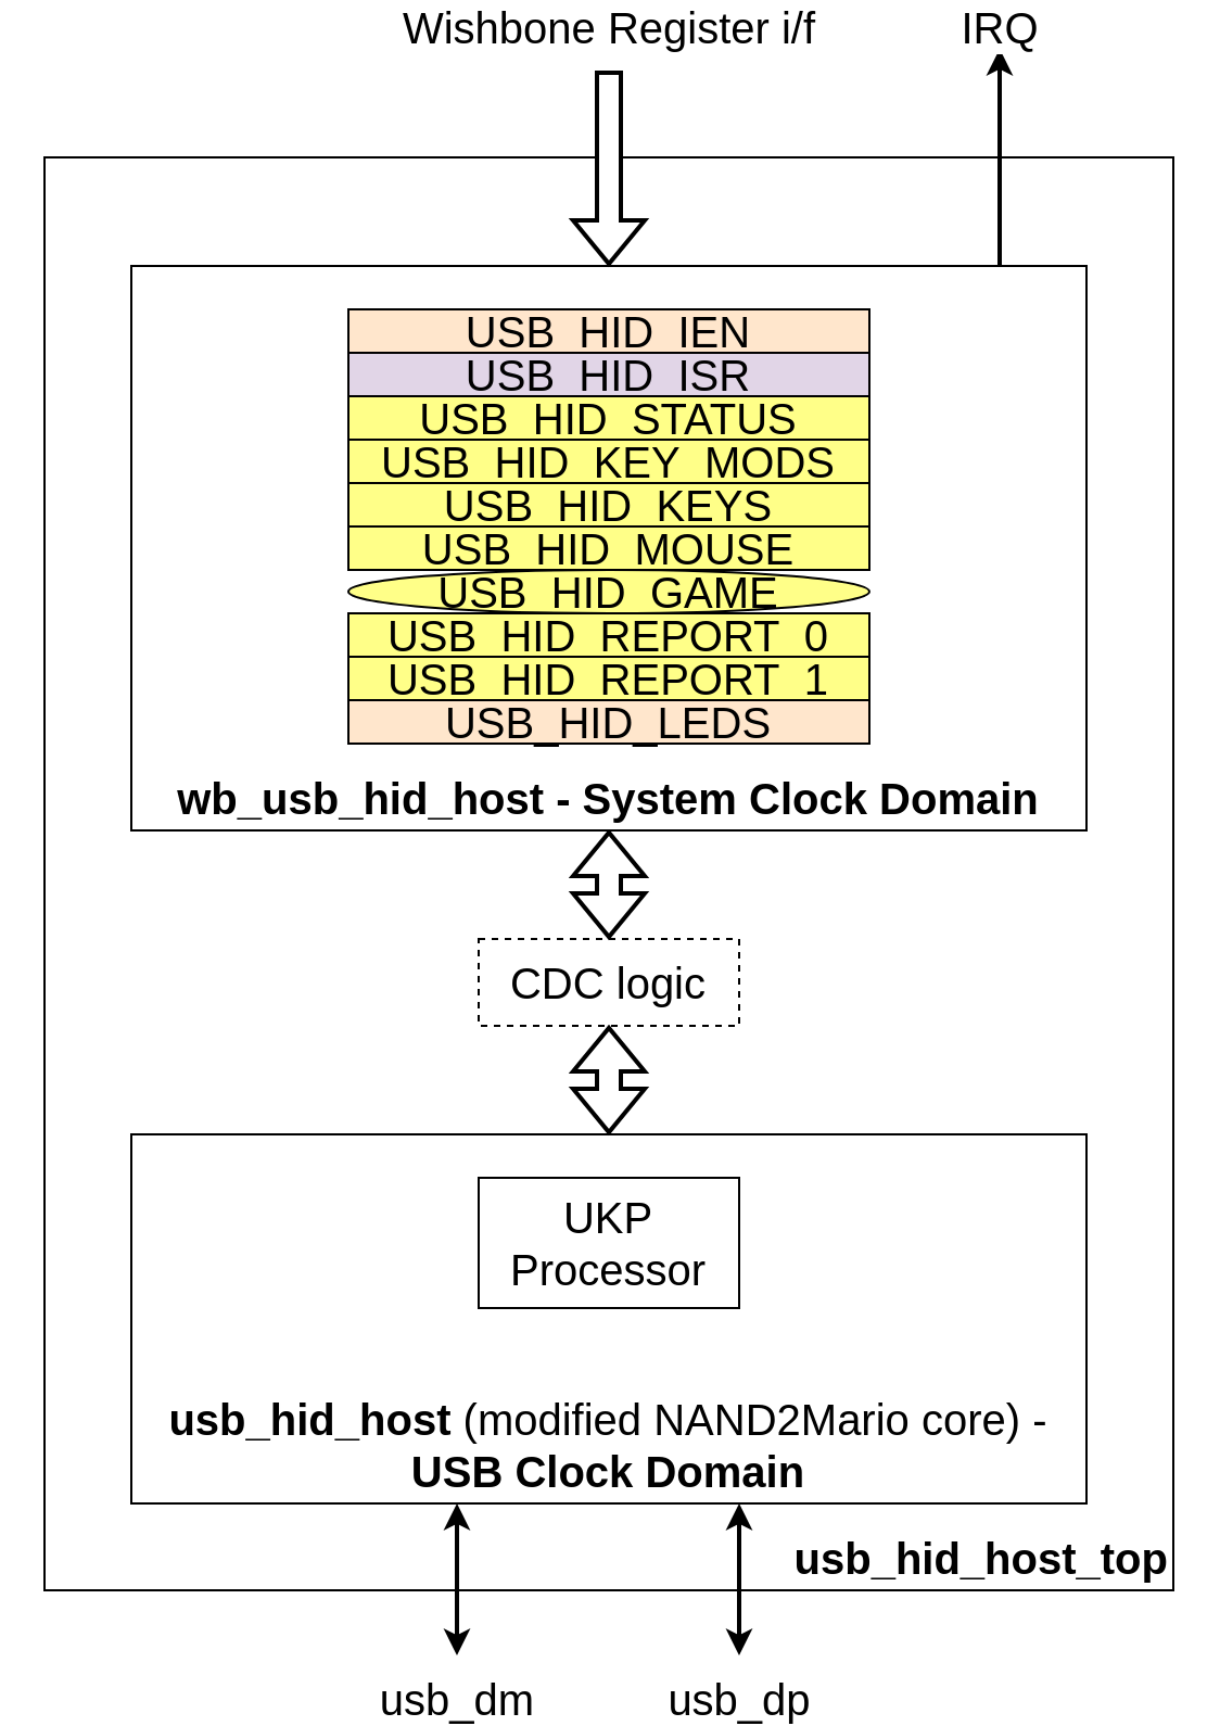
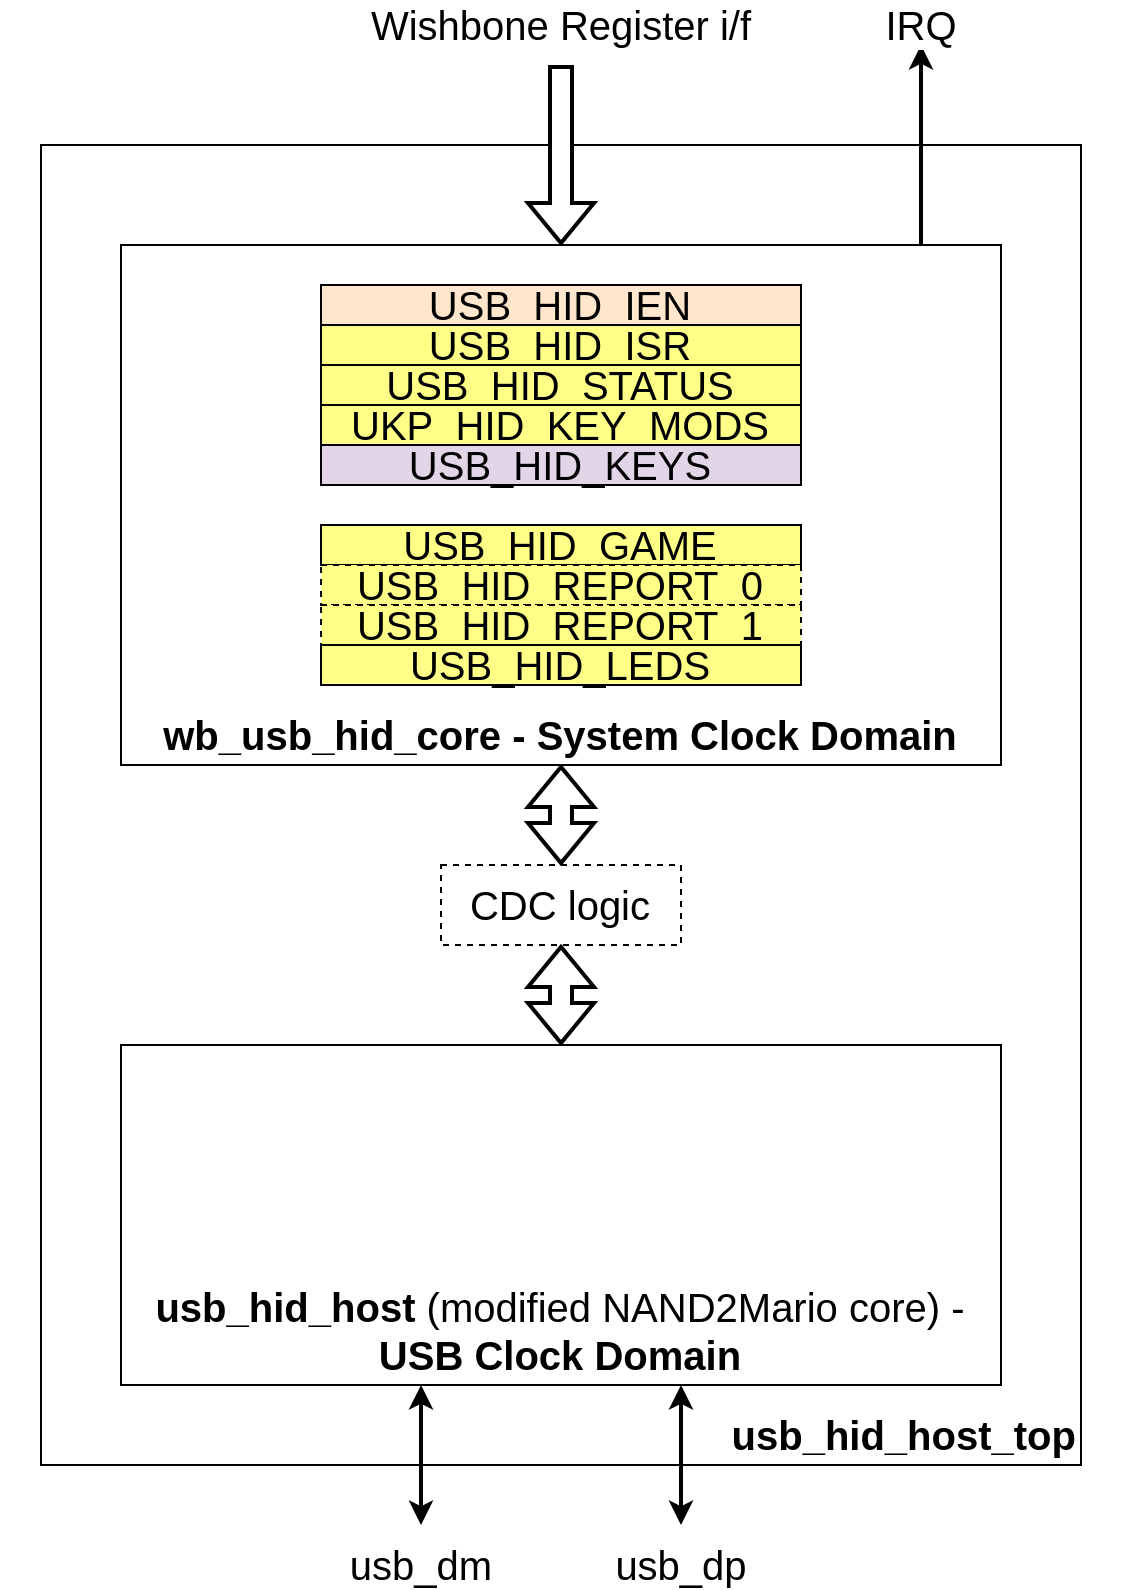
- <mxCell id="10" value="USB_HID_ISR" style="rounded=0;whiteSpace=wrap;html=1;fontSize=20;strokeColor=#000000;strokeWidth=1;fillColor=#e1d5e7;" parent="1" vertex="1"><mxGeometry x="160" y="160" width="240" height="20" as="geometry" /></mxCell>
+ <mxCell id="10" value="USB_HID_ISR" style="rounded=0;whiteSpace=wrap;html=1;fontSize=20;strokeColor=#000000;strokeWidth=1;fillColor=#FFFF88;" parent="1" vertex="1"><mxGeometry x="160" y="160" width="240" height="20" as="geometry" /></mxCell>
- <mxCell id="12" value="USB_HID_KEY_MODS" style="rounded=0;whiteSpace=wrap;html=1;fontSize=20;strokeColor=#000000;strokeWidth=1;fillColor=#FFFF88;" parent="1" vertex="1"><mxGeometry x="160" y="200" width="240" height="20" as="geometry" /></mxCell>
+ <mxCell id="12" value="UKP_HID_KEY_MODS" style="rounded=0;whiteSpace=wrap;html=1;fontSize=20;strokeColor=#000000;strokeWidth=1;fillColor=#FFFF88;" parent="1" vertex="1"><mxGeometry x="160" y="200" width="240" height="20" as="geometry" /></mxCell>
- <mxCell id="13" value="USB_HID_KEYS" style="rounded=0;whiteSpace=wrap;html=1;fontSize=20;strokeColor=#000000;strokeWidth=1;fillColor=#FFFF88;" parent="1" vertex="1"><mxGeometry x="160" y="220" width="240" height="20" as="geometry" /></mxCell>
+ <mxCell id="13" value="USB_HID_KEYS" style="rounded=0;whiteSpace=wrap;html=1;fontSize=20;strokeColor=#000000;strokeWidth=1;fillColor=#e1d5e7;" parent="1" vertex="1"><mxGeometry x="160" y="220" width="240" height="20" as="geometry" /></mxCell>
- <mxCell id="14" value="USB_HID_MOUSE" style="rounded=0;whiteSpace=wrap;html=1;fontSize=20;strokeColor=#000000;strokeWidth=1;fillColor=#FFFF88;" parent="1" vertex="1"><mxGeometry x="160" y="240" width="240" height="20" as="geometry" /></mxCell>
- <mxCell id="15" value="USB_HID_GAME" style="ellipse;whiteSpace=wrap;html=1;fontSize=20;strokeColor=#000000;strokeWidth=1;fillColor=#FFFF88;" parent="1" vertex="1"><mxGeometry x="160" y="260" width="240" height="20" as="geometry" /></mxCell>
+ <mxCell id="15" value="USB_HID_GAME" style="rounded=0;whiteSpace=wrap;html=1;fontSize=20;strokeColor=#000000;strokeWidth=1;fillColor=#FFFF88;" parent="1" vertex="1"><mxGeometry x="160" y="260" width="240" height="20" as="geometry" /></mxCell>
- <mxCell id="16" value="USB_HID_REPORT_0" style="rounded=0;whiteSpace=wrap;html=1;fontSize=20;strokeColor=#000000;strokeWidth=1;fillColor=#FFFF88;" parent="1" vertex="1"><mxGeometry x="160" y="280" width="240" height="20" as="geometry" /></mxCell>
+ <mxCell id="16" value="USB_HID_REPORT_0" style="rounded=0;whiteSpace=wrap;html=1;fontSize=20;strokeColor=#000000;strokeWidth=1;fillColor=#FFFF88;dashed=1;" parent="1" vertex="1"><mxGeometry x="160" y="280" width="240" height="20" as="geometry" /></mxCell>
- <mxCell id="17" value="USB_HID_REPORT_1" style="rounded=0;whiteSpace=wrap;html=1;fontSize=20;strokeColor=#000000;strokeWidth=1;fillColor=#FFFF88;" parent="1" vertex="1"><mxGeometry x="160" y="300" width="240" height="20" as="geometry" /></mxCell>
+ <mxCell id="17" value="USB_HID_REPORT_1" style="rounded=0;whiteSpace=wrap;html=1;fontSize=20;strokeColor=#000000;strokeWidth=1;fillColor=#FFFF88;dashed=1;" parent="1" vertex="1"><mxGeometry x="160" y="300" width="240" height="20" as="geometry" /></mxCell>
- <mxCell id="18" value="USB_HID_LEDS" style="rounded=0;whiteSpace=wrap;html=1;fontSize=20;strokeColor=#000000;strokeWidth=1;fillColor=#ffe6cc;" parent="1" vertex="1"><mxGeometry x="160" y="320" width="240" height="20" as="geometry" /></mxCell>
+ <mxCell id="18" value="USB_HID_LEDS" style="rounded=0;whiteSpace=wrap;html=1;fontSize=20;strokeColor=#000000;strokeWidth=1;fillColor=#FFFF88;" parent="1" vertex="1"><mxGeometry x="160" y="320" width="240" height="20" as="geometry" /></mxCell>
- <mxCell id="3" value="wb_usb_hid_host - System Clock Domain" style="rounded=0;whiteSpace=wrap;html=1;fontSize=20;strokeWidth=1;verticalAlign=bottom;align=center;fontStyle=1" parent="1" vertex="1"><mxGeometry x="60" y="120" width="440" height="260" as="geometry" /></mxCell>
+ <mxCell id="3" value="wb_usb_hid_core - System Clock Domain" style="rounded=0;whiteSpace=wrap;html=1;fontSize=20;strokeWidth=1;verticalAlign=bottom;align=center;fontStyle=1" parent="1" vertex="1"><mxGeometry x="60" y="120" width="440" height="260" as="geometry" /></mxCell>
- <mxCell id="21" value="UKP&lt;br&gt;Processor" style="rounded=0;whiteSpace=wrap;html=1;fontSize=20;strokeWidth=1;" parent="1" vertex="1"><mxGeometry x="220" y="540" width="120" height="60" as="geometry" /></mxCell>
